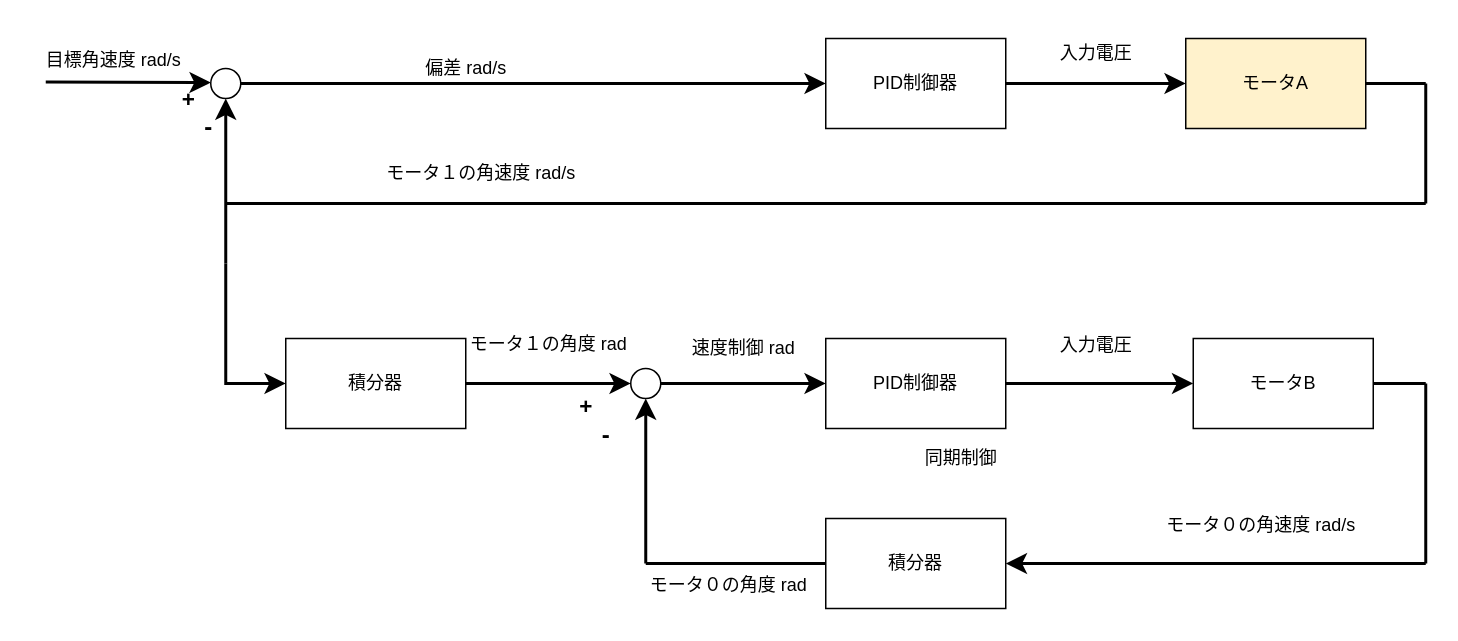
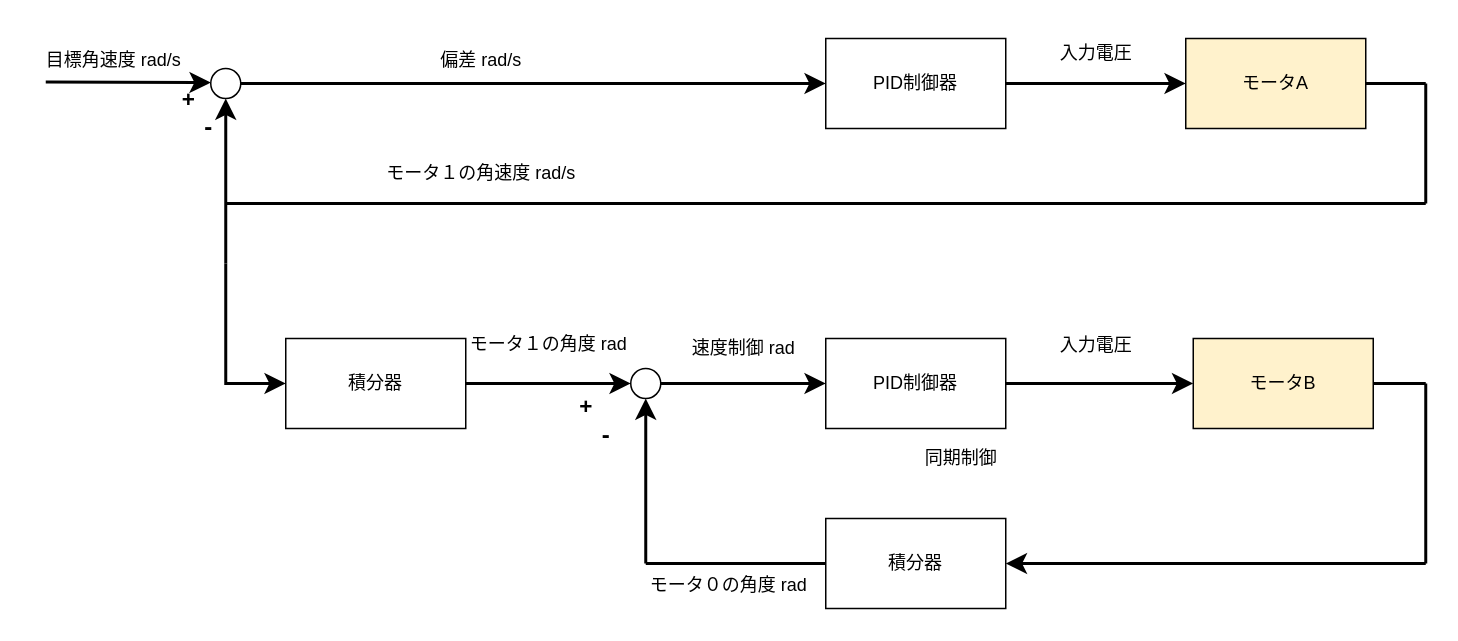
- <mxCell id="7" value="偏差 rad/s" style="text;html=1;align=center;verticalAlign=middle;resizable=0;points=[];autosize=1;strokeColor=none;fillColor=none;" parent="1" vertex="1"><mxGeometry x="270" y="30" width="80" height="30" as="geometry" /></mxCell>
+ <mxCell id="7" value="偏差 rad/s" style="text;html=1;align=center;verticalAlign=middle;resizable=0;points=[];autosize=1;strokeColor=none;fillColor=none;" parent="1" vertex="1"><mxGeometry x="280" y="25" width="80" height="30" as="geometry" /></mxCell>
- <mxCell id="30" value="モータB" style="rounded=0;whiteSpace=wrap;html=1;" parent="1" vertex="1"><mxGeometry x="795" y="225" width="120" height="60" as="geometry" /></mxCell>
+ <mxCell id="30" value="モータB" style="rounded=0;whiteSpace=wrap;html=1;fillColor=#fff2cc;" parent="1" vertex="1"><mxGeometry x="795" y="225" width="120" height="60" as="geometry" /></mxCell>
- <mxCell id="33" value="モータ０の角速度 rad/s" style="text;html=1;align=center;verticalAlign=middle;resizable=0;points=[];autosize=1;strokeColor=none;fillColor=none;" parent="1" vertex="1"><mxGeometry x="765" y="335" width="150" height="30" as="geometry" /></mxCell>
